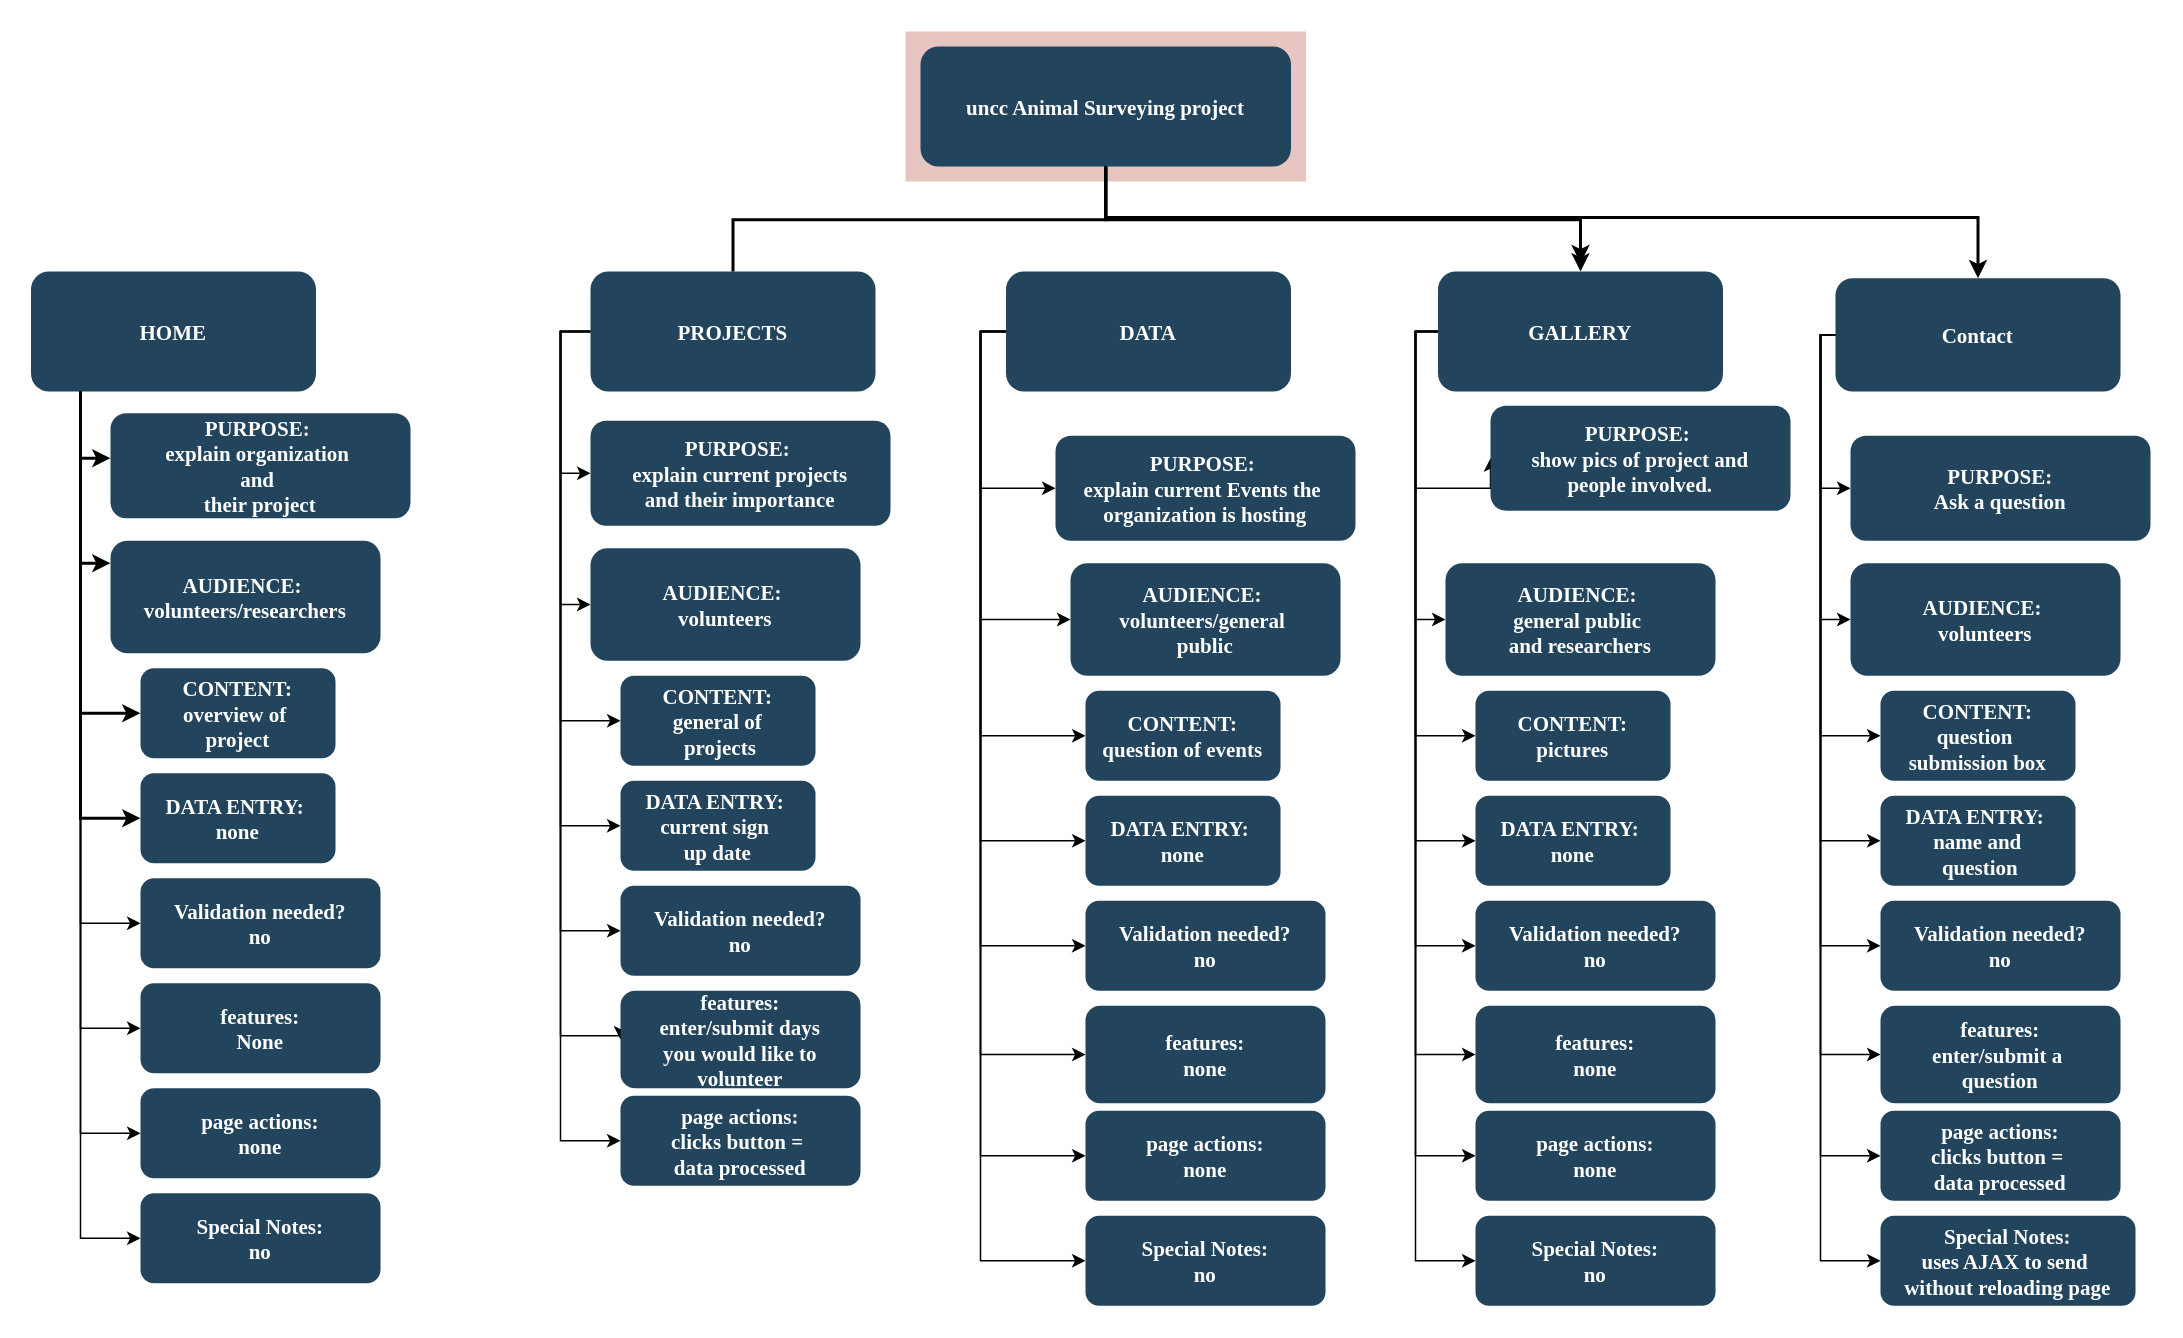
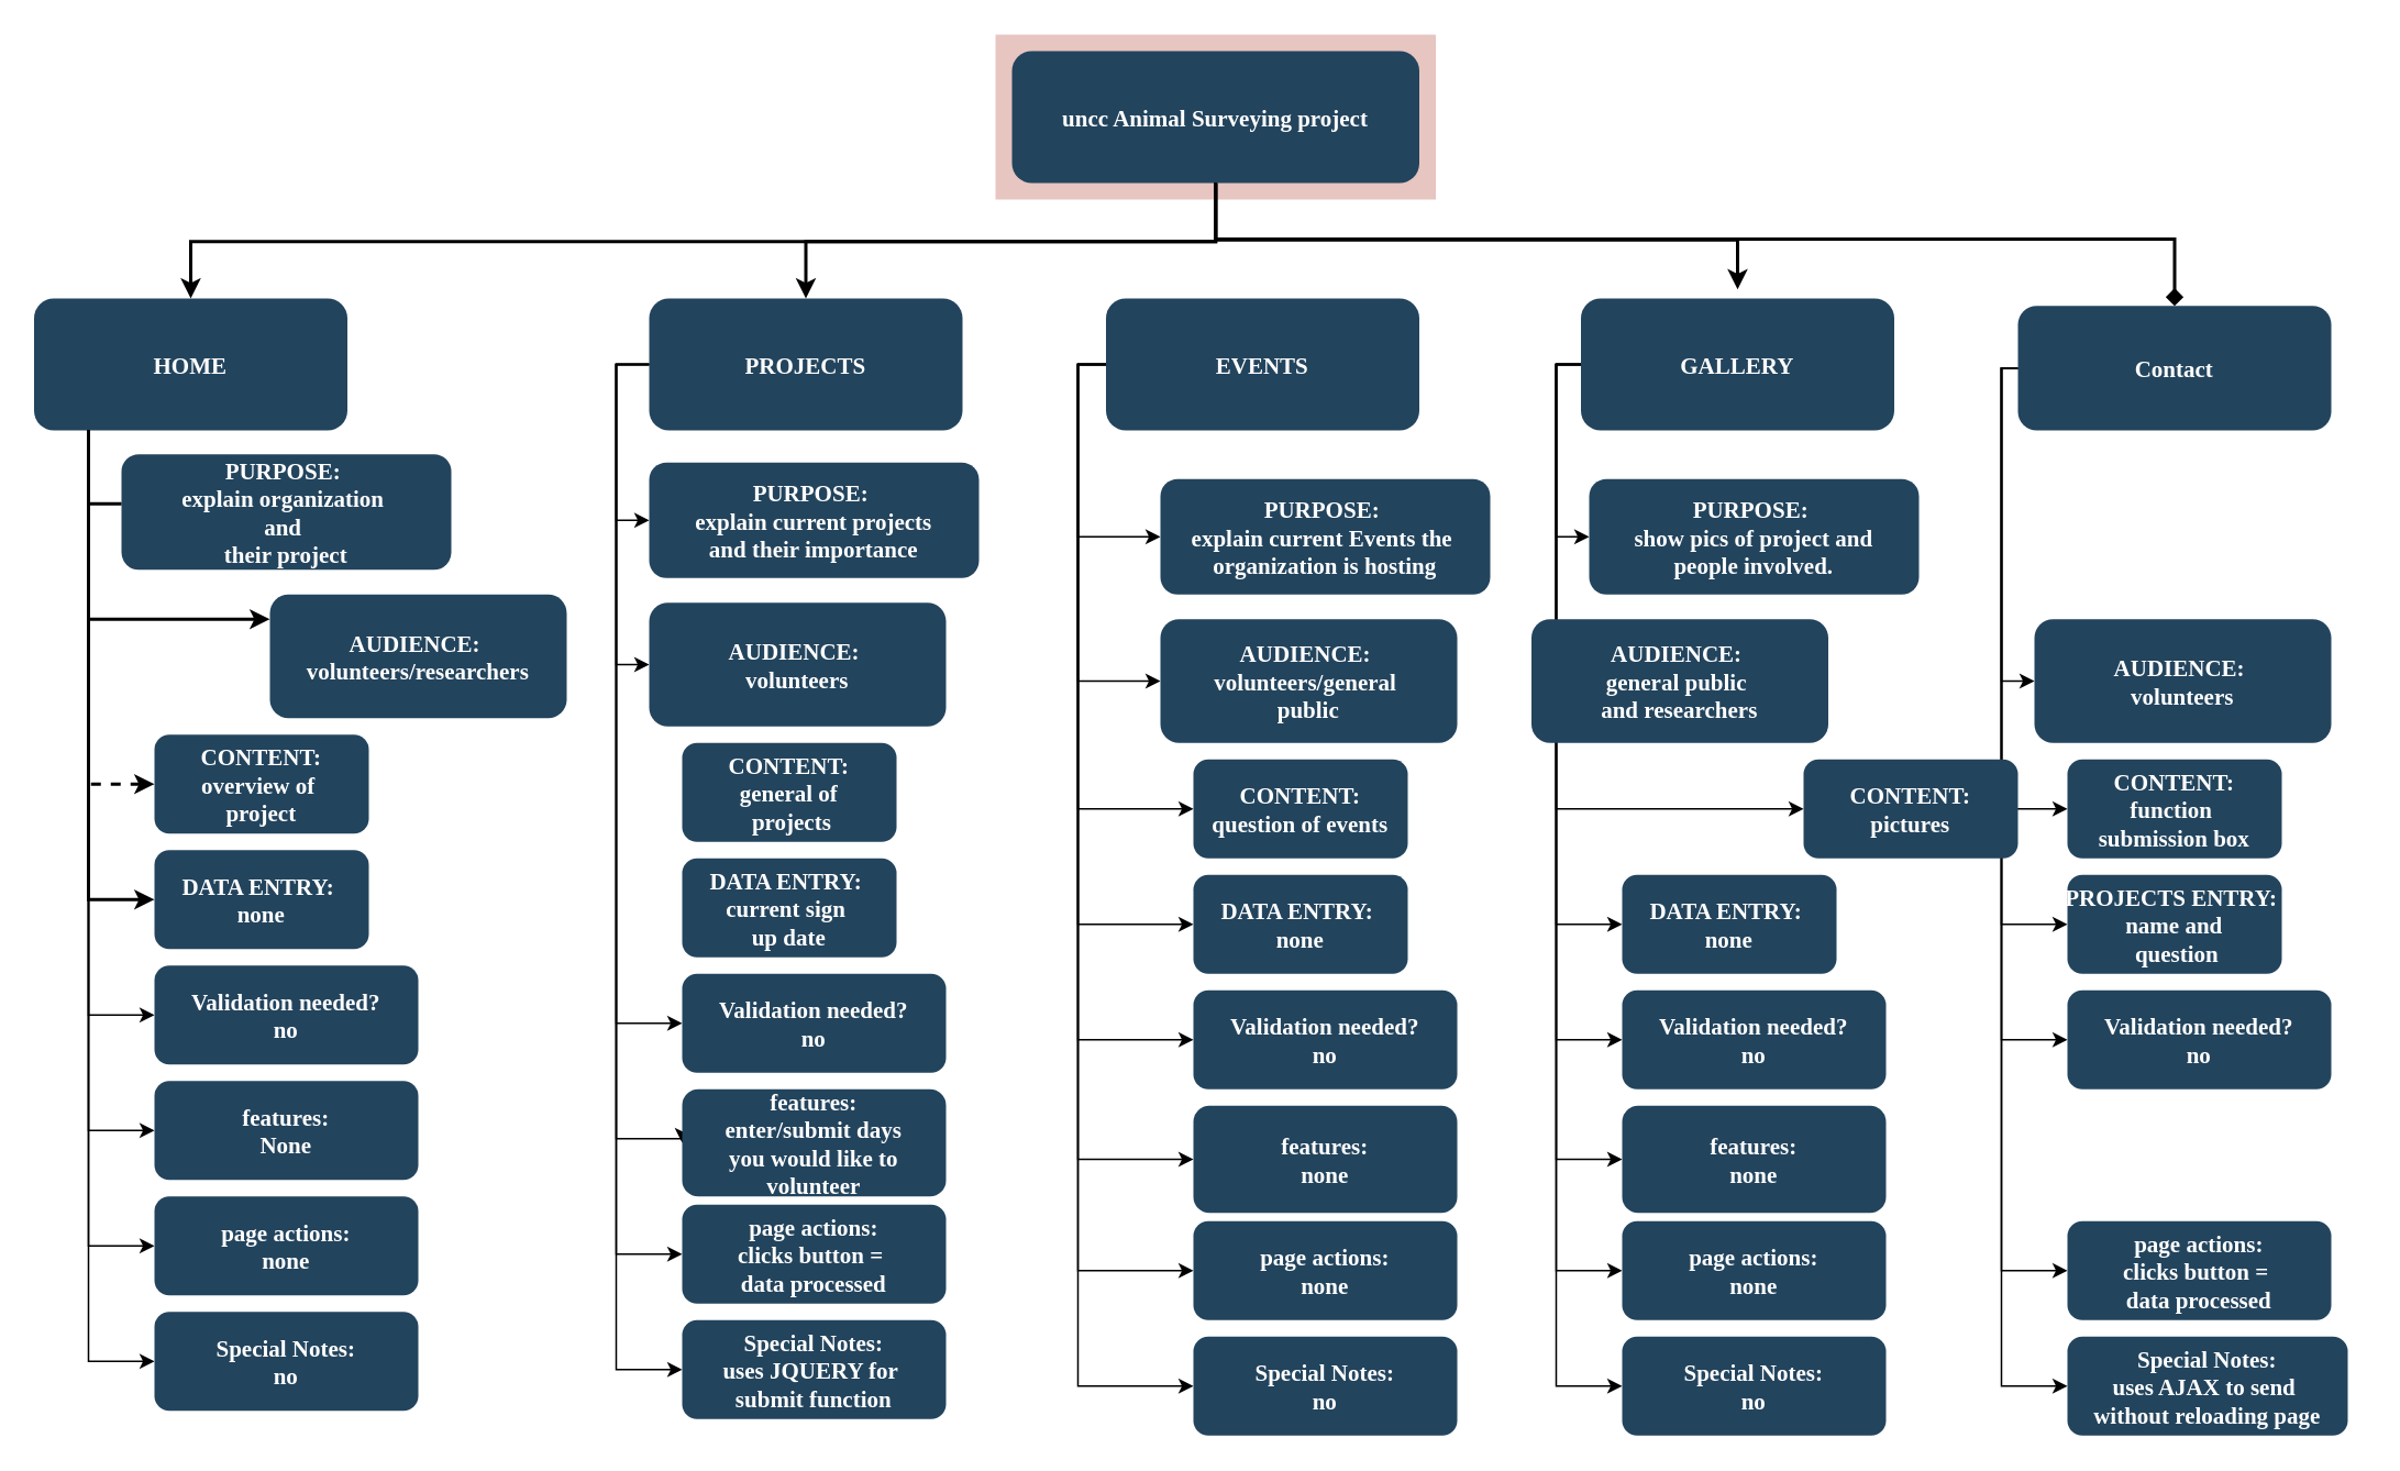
- <mxCell id="42" value="" style="edgeStyle=elbowEdgeStyle;elbow=vertical;strokeWidth=2;rounded=0;" edge="1" parent="1" source="3" target="12"><mxGeometry x="-23" y="135.5" width="100" height="100" as="geometry"><mxPoint x="-110" y="80.5" as="sourcePoint" /><mxPoint x="-10" y="-19.5" as="targetPoint" /></mxGeometry></mxCell>
+ <mxCell id="42" value="" style="edgeStyle=elbowEdgeStyle;elbow=vertical;strokeWidth=2;rounded=0" edge="1" parent="1" source="3" target="36"><mxGeometry x="-23" y="135.5" width="100" height="100" as="geometry"><mxPoint x="-110" y="80.5" as="sourcePoint" /><mxPoint x="-10" y="-19.5" as="targetPoint" /></mxGeometry></mxCell>
- <mxCell id="41" value="" style="edgeStyle=elbowEdgeStyle;elbow=vertical;strokeWidth=2;rounded=0;endArrow=none;" edge="1" parent="1" source="3" target="31"><mxGeometry x="347" y="225.5" width="100" height="100" as="geometry"><mxPoint x="775" y="120.5" as="sourcePoint" /><mxPoint x="1380" y="190.5" as="targetPoint" /></mxGeometry></mxCell>
+ <mxCell id="41" value="" style="edgeStyle=elbowEdgeStyle;elbow=vertical;strokeWidth=2;rounded=0" edge="1" parent="1" source="3" target="31"><mxGeometry x="347" y="225.5" width="100" height="100" as="geometry"><mxPoint x="775" y="120.5" as="sourcePoint" /><mxPoint x="1380" y="190.5" as="targetPoint" /></mxGeometry></mxCell>
- <mxCell id="56" value="" style="edgeStyle=elbowEdgeStyle;elbow=vertical;strokeWidth=2;rounded=0;entryX=0.5;entryY=0;entryDx=0;entryDy=0;exitX=0.5;exitY=1;exitDx=0;exitDy=0;" edge="1" parent="1" source="3" target="55"><mxGeometry x="337" y="215.5" width="100" height="100" as="geometry"><mxPoint x="1053" y="110.5" as="sourcePoint" /><mxPoint x="1334" y="180.5" as="targetPoint" /><Array as="points"><mxPoint x="1334" y="144.5" /></Array></mxGeometry></mxCell>
+ <mxCell id="56" value="" style="edgeStyle=elbowEdgeStyle;elbow=vertical;strokeWidth=2;rounded=0;entryX=0.5;entryY=0;entryDx=0;entryDy=0;exitX=0.5;exitY=1;exitDx=0;exitDy=0;endArrow=diamond;" edge="1" parent="1" source="3" target="55"><mxGeometry x="337" y="215.5" width="100" height="100" as="geometry"><mxPoint x="1053" y="110.5" as="sourcePoint" /><mxPoint x="1334" y="180.5" as="targetPoint" /><Array as="points"><mxPoint x="1334" y="144.5" /></Array></mxGeometry></mxCell>
- <mxCell id="22" value="DATA" style="rounded=1;fillColor=#23445D;gradientColor=none;strokeColor=none;fontColor=#FFFFFF;fontStyle=1;fontFamily=Tahoma;fontSize=14" vertex="1" parent="1"><mxGeometry x="670" y="180.5" width="190" height="80" as="geometry" /></mxCell>
+ <mxCell id="22" value="EVENTS" style="rounded=1;fillColor=#23445D;gradientColor=none;strokeColor=none;fontColor=#FFFFFF;fontStyle=1;fontFamily=Tahoma;fontSize=14" vertex="1" parent="1"><mxGeometry x="670" y="180.5" width="190" height="80" as="geometry" /></mxCell>
- <mxCell id="43" value="" style="edgeStyle=elbowEdgeStyle;elbow=horizontal;strokeWidth=2;rounded=0" edge="1" parent="1" source="36" target="37"><mxGeometry x="-23" y="135.5" width="100" height="100" as="geometry"><mxPoint x="-110" y="80.5" as="sourcePoint" /><mxPoint x="-10" y="-19.5" as="targetPoint" /><Array as="points"><mxPoint x="53" y="305" /><mxPoint x="115" y="280.5" /></Array></mxGeometry></mxCell>
+ <mxCell id="43" value="" style="edgeStyle=elbowEdgeStyle;elbow=horizontal;strokeWidth=2;rounded=0;endArrow=none;" edge="1" parent="1" source="36" target="37"><mxGeometry x="-23" y="135.5" width="100" height="100" as="geometry"><mxPoint x="-110" y="80.5" as="sourcePoint" /><mxPoint x="-10" y="-19.5" as="targetPoint" /><Array as="points"><mxPoint x="53" y="305" /><mxPoint x="115" y="280.5" /></Array></mxGeometry></mxCell>
- <mxCell id="77" value="PURPOSE: &#10;show pics of project and&#10;people involved." style="rounded=1;fillColor=#23445D;gradientColor=none;strokeColor=none;fontColor=#FFFFFF;fontStyle=1;fontFamily=Tahoma;fontSize=14" vertex="1" parent="1"><mxGeometry x="993" y="270" width="200" height="70" as="geometry" /></mxCell>
+ <mxCell id="77" value="PURPOSE: &#10;show pics of project and&#10;people involved." style="rounded=1;fillColor=#23445D;gradientColor=none;strokeColor=none;fontColor=#FFFFFF;fontStyle=1;fontFamily=Tahoma;fontSize=14" vertex="1" parent="1"><mxGeometry x="963" y="290" width="200" height="70" as="geometry" /></mxCell>
- <mxCell id="47" style="edgeStyle=orthogonalEdgeStyle;rounded=0;orthogonalLoop=1;jettySize=auto;html=1;entryX=0;entryY=0.5;entryDx=0;entryDy=0;" edge="1" parent="1" source="55" target="85"><mxGeometry relative="1" as="geometry"><Array as="points"><mxPoint x="1213" y="223" /><mxPoint x="1213" y="325" /></Array></mxGeometry></mxCell>
- <mxCell id="85" value="PURPOSE:&#10;Ask a question" style="rounded=1;fillColor=#23445D;gradientColor=none;strokeColor=none;fontColor=#FFFFFF;fontStyle=1;fontFamily=Tahoma;fontSize=14" vertex="1" parent="1"><mxGeometry x="1233" y="290" width="200" height="70" as="geometry" /></mxCell>
- <mxCell id="38" value="AUDIENCE: &#10;volunteers/researchers" style="rounded=1;fillColor=#23445D;gradientColor=none;strokeColor=none;fontColor=#FFFFFF;fontStyle=1;fontFamily=Tahoma;fontSize=14" vertex="1" parent="1"><mxGeometry x="73" y="360" width="180" height="75" as="geometry" /></mxCell>
+ <mxCell id="38" value="AUDIENCE: &#10;volunteers/researchers" style="rounded=1;fillColor=#23445D;gradientColor=none;strokeColor=none;fontColor=#FFFFFF;fontStyle=1;fontFamily=Tahoma;fontSize=14" vertex="1" parent="1"><mxGeometry x="163" y="360" width="180" height="75" as="geometry" /></mxCell>
- <mxCell id="70" value="AUDIENCE: &#10;volunteers/general &#10;public" style="rounded=1;fillColor=#23445D;gradientColor=none;strokeColor=none;fontColor=#FFFFFF;fontStyle=1;fontFamily=Tahoma;fontSize=14" vertex="1" parent="1"><mxGeometry x="713" y="375" width="180" height="75" as="geometry" /></mxCell>
+ <mxCell id="70" value="AUDIENCE: &#10;volunteers/general &#10;public" style="rounded=1;fillColor=#23445D;gradientColor=none;strokeColor=none;fontColor=#FFFFFF;fontStyle=1;fontFamily=Tahoma;fontSize=14" vertex="1" parent="1"><mxGeometry x="703" y="375" width="180" height="75" as="geometry" /></mxCell>
- <mxCell id="78" value="AUDIENCE: &#10;general public &#10;and researchers" style="rounded=1;fillColor=#23445D;gradientColor=none;strokeColor=none;fontColor=#FFFFFF;fontStyle=1;fontFamily=Tahoma;fontSize=14" vertex="1" parent="1"><mxGeometry x="963" y="375" width="180" height="75" as="geometry" /></mxCell>
+ <mxCell id="78" value="AUDIENCE: &#10;general public &#10;and researchers" style="rounded=1;fillColor=#23445D;gradientColor=none;strokeColor=none;fontColor=#FFFFFF;fontStyle=1;fontFamily=Tahoma;fontSize=14" vertex="1" parent="1"><mxGeometry x="928" y="375" width="180" height="75" as="geometry" /></mxCell>
- <mxCell id="87" value="CONTENT:&#10;question &#10;submission box" style="rounded=1;fillColor=#23445D;gradientColor=none;strokeColor=none;fontColor=#FFFFFF;fontStyle=1;fontFamily=Tahoma;fontSize=14" vertex="1" parent="1"><mxGeometry x="1253" y="460" width="130" height="60" as="geometry" /></mxCell>
+ <mxCell id="87" value="CONTENT:&#10;function &#10;submission box" style="rounded=1;fillColor=#23445D;gradientColor=none;strokeColor=none;fontColor=#FFFFFF;fontStyle=1;fontFamily=Tahoma;fontSize=14" vertex="1" parent="1"><mxGeometry x="1253" y="460" width="130" height="60" as="geometry" /></mxCell>
- <mxCell id="45" value="" style="edgeStyle=elbowEdgeStyle;elbow=horizontal;strokeWidth=2;rounded=0" edge="1" parent="1" source="36" target="39"><mxGeometry x="-23" y="135.5" width="100" height="100" as="geometry"><mxPoint x="-110" y="80.5" as="sourcePoint" /><mxPoint x="-10" y="-19.5" as="targetPoint" /><Array as="points"><mxPoint x="53" y="375" /><mxPoint x="115" y="370.5" /></Array></mxGeometry></mxCell>
+ <mxCell id="45" value="" style="edgeStyle=elbowEdgeStyle;elbow=horizontal;strokeWidth=2;rounded=0;dashed=1;" edge="1" parent="1" source="36" target="39"><mxGeometry x="-23" y="135.5" width="100" height="100" as="geometry"><mxPoint x="-110" y="80.5" as="sourcePoint" /><mxPoint x="-10" y="-19.5" as="targetPoint" /><Array as="points"><mxPoint x="53" y="375" /><mxPoint x="115" y="370.5" /></Array></mxGeometry></mxCell>
- <mxCell id="25" style="edgeStyle=orthogonalEdgeStyle;rounded=0;orthogonalLoop=1;jettySize=auto;html=1;entryX=0;entryY=0.5;entryDx=0;entryDy=0;" edge="1" parent="1" source="31" target="63"><mxGeometry relative="1" as="geometry"><Array as="points"><mxPoint x="373" y="220" /><mxPoint x="373" y="480" /></Array></mxGeometry></mxCell>
- <mxCell id="79" value="CONTENT:&#10;pictures" style="rounded=1;fillColor=#23445D;gradientColor=none;strokeColor=none;fontColor=#FFFFFF;fontStyle=1;fontFamily=Tahoma;fontSize=14" vertex="1" parent="1"><mxGeometry x="983" y="460" width="130" height="60" as="geometry" /></mxCell>
+ <mxCell id="79" value="CONTENT:&#10;pictures" style="rounded=1;fillColor=#23445D;gradientColor=none;strokeColor=none;fontColor=#FFFFFF;fontStyle=1;fontFamily=Tahoma;fontSize=14" vertex="1" parent="1"><mxGeometry x="1093" y="460" width="130" height="60" as="geometry" /></mxCell>
- <mxCell id="88" value="DATA ENTRY: &#10;name and&#10; question" style="rounded=1;fillColor=#23445D;gradientColor=none;strokeColor=none;fontColor=#FFFFFF;fontStyle=1;fontFamily=Tahoma;fontSize=14" vertex="1" parent="1"><mxGeometry x="1253" y="530" width="130" height="60" as="geometry" /></mxCell>
+ <mxCell id="88" value="PROJECTS ENTRY: &#10;name and&#10; question" style="rounded=1;fillColor=#23445D;gradientColor=none;strokeColor=none;fontColor=#FFFFFF;fontStyle=1;fontFamily=Tahoma;fontSize=14" vertex="1" parent="1"><mxGeometry x="1253" y="530" width="130" height="60" as="geometry" /></mxCell>
- <mxCell id="26" style="edgeStyle=orthogonalEdgeStyle;rounded=0;orthogonalLoop=1;jettySize=auto;html=1;entryX=0;entryY=0.5;entryDx=0;entryDy=0;" edge="1" parent="1" source="31" target="64"><mxGeometry relative="1" as="geometry"><Array as="points"><mxPoint x="373" y="220" /><mxPoint x="373" y="550" /></Array></mxGeometry></mxCell>
- <mxCell id="52" style="edgeStyle=orthogonalEdgeStyle;rounded=0;orthogonalLoop=1;jettySize=auto;html=1;entryX=0;entryY=0.5;entryDx=0;entryDy=0;" edge="1" parent="1" source="55" target="90"><mxGeometry relative="1" as="geometry"><Array as="points"><mxPoint x="1213" y="223" /><mxPoint x="1213" y="702" /></Array></mxGeometry></mxCell>
- <mxCell id="90" value="features:&#10;enter/submit a &#10;question" style="rounded=1;fillColor=#23445D;gradientColor=none;strokeColor=none;fontColor=#FFFFFF;fontStyle=1;fontFamily=Tahoma;fontSize=14" vertex="1" parent="1"><mxGeometry x="1253" y="670" width="160" height="65" as="geometry" /></mxCell>
+ <mxCell id="30" style="edgeStyle=orthogonalEdgeStyle;rounded=0;orthogonalLoop=1;jettySize=auto;html=1;entryX=0;entryY=0.5;entryDx=0;entryDy=0;" edge="1" parent="1" source="31" target="68"><mxGeometry relative="1" as="geometry"><Array as="points"><mxPoint x="373" y="220" /><mxPoint x="373" y="830" /></Array></mxGeometry></mxCell>
+ <mxCell id="68" value="Special Notes:&#10;uses JQUERY for &#10;submit function" style="rounded=1;fillColor=#23445D;gradientColor=none;strokeColor=none;fontColor=#FFFFFF;fontStyle=1;fontFamily=Tahoma;fontSize=14" vertex="1" parent="1"><mxGeometry x="413" y="800" width="160" height="60" as="geometry" /></mxCell>
